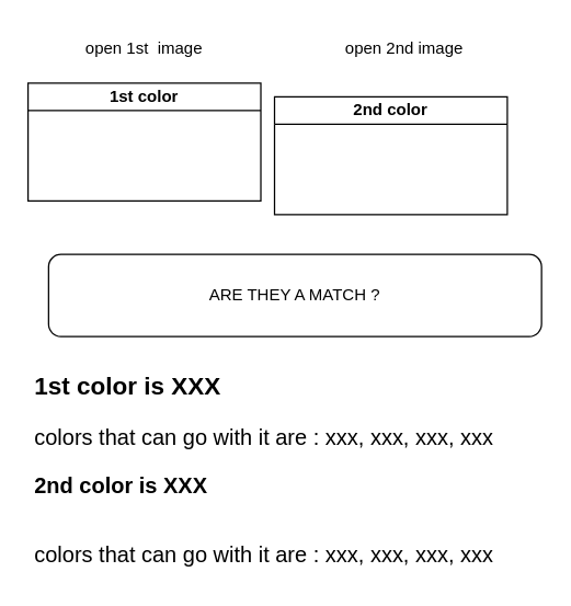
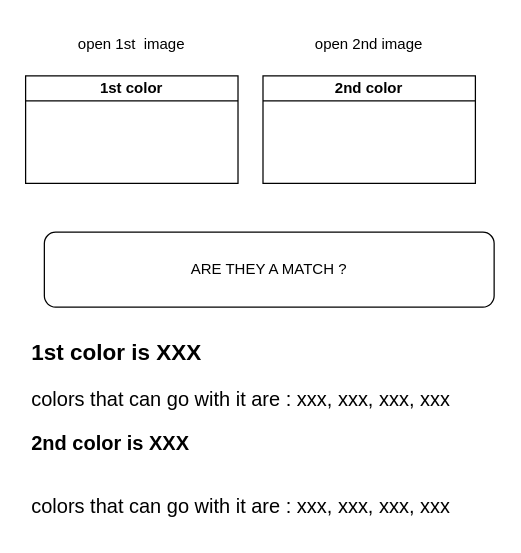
- <mxCell id="4" value="2nd color" style="swimlane;whiteSpace=wrap;html=1;startSize=20;" vertex="1" parent="1"><mxGeometry x="200" y="70" width="170" height="86" as="geometry" /></mxCell>
+ <mxCell id="4" value="2nd color" style="swimlane;whiteSpace=wrap;html=1;startSize=20;" vertex="1" parent="1"><mxGeometry x="210" y="60" width="170" height="86" as="geometry" /></mxCell>
